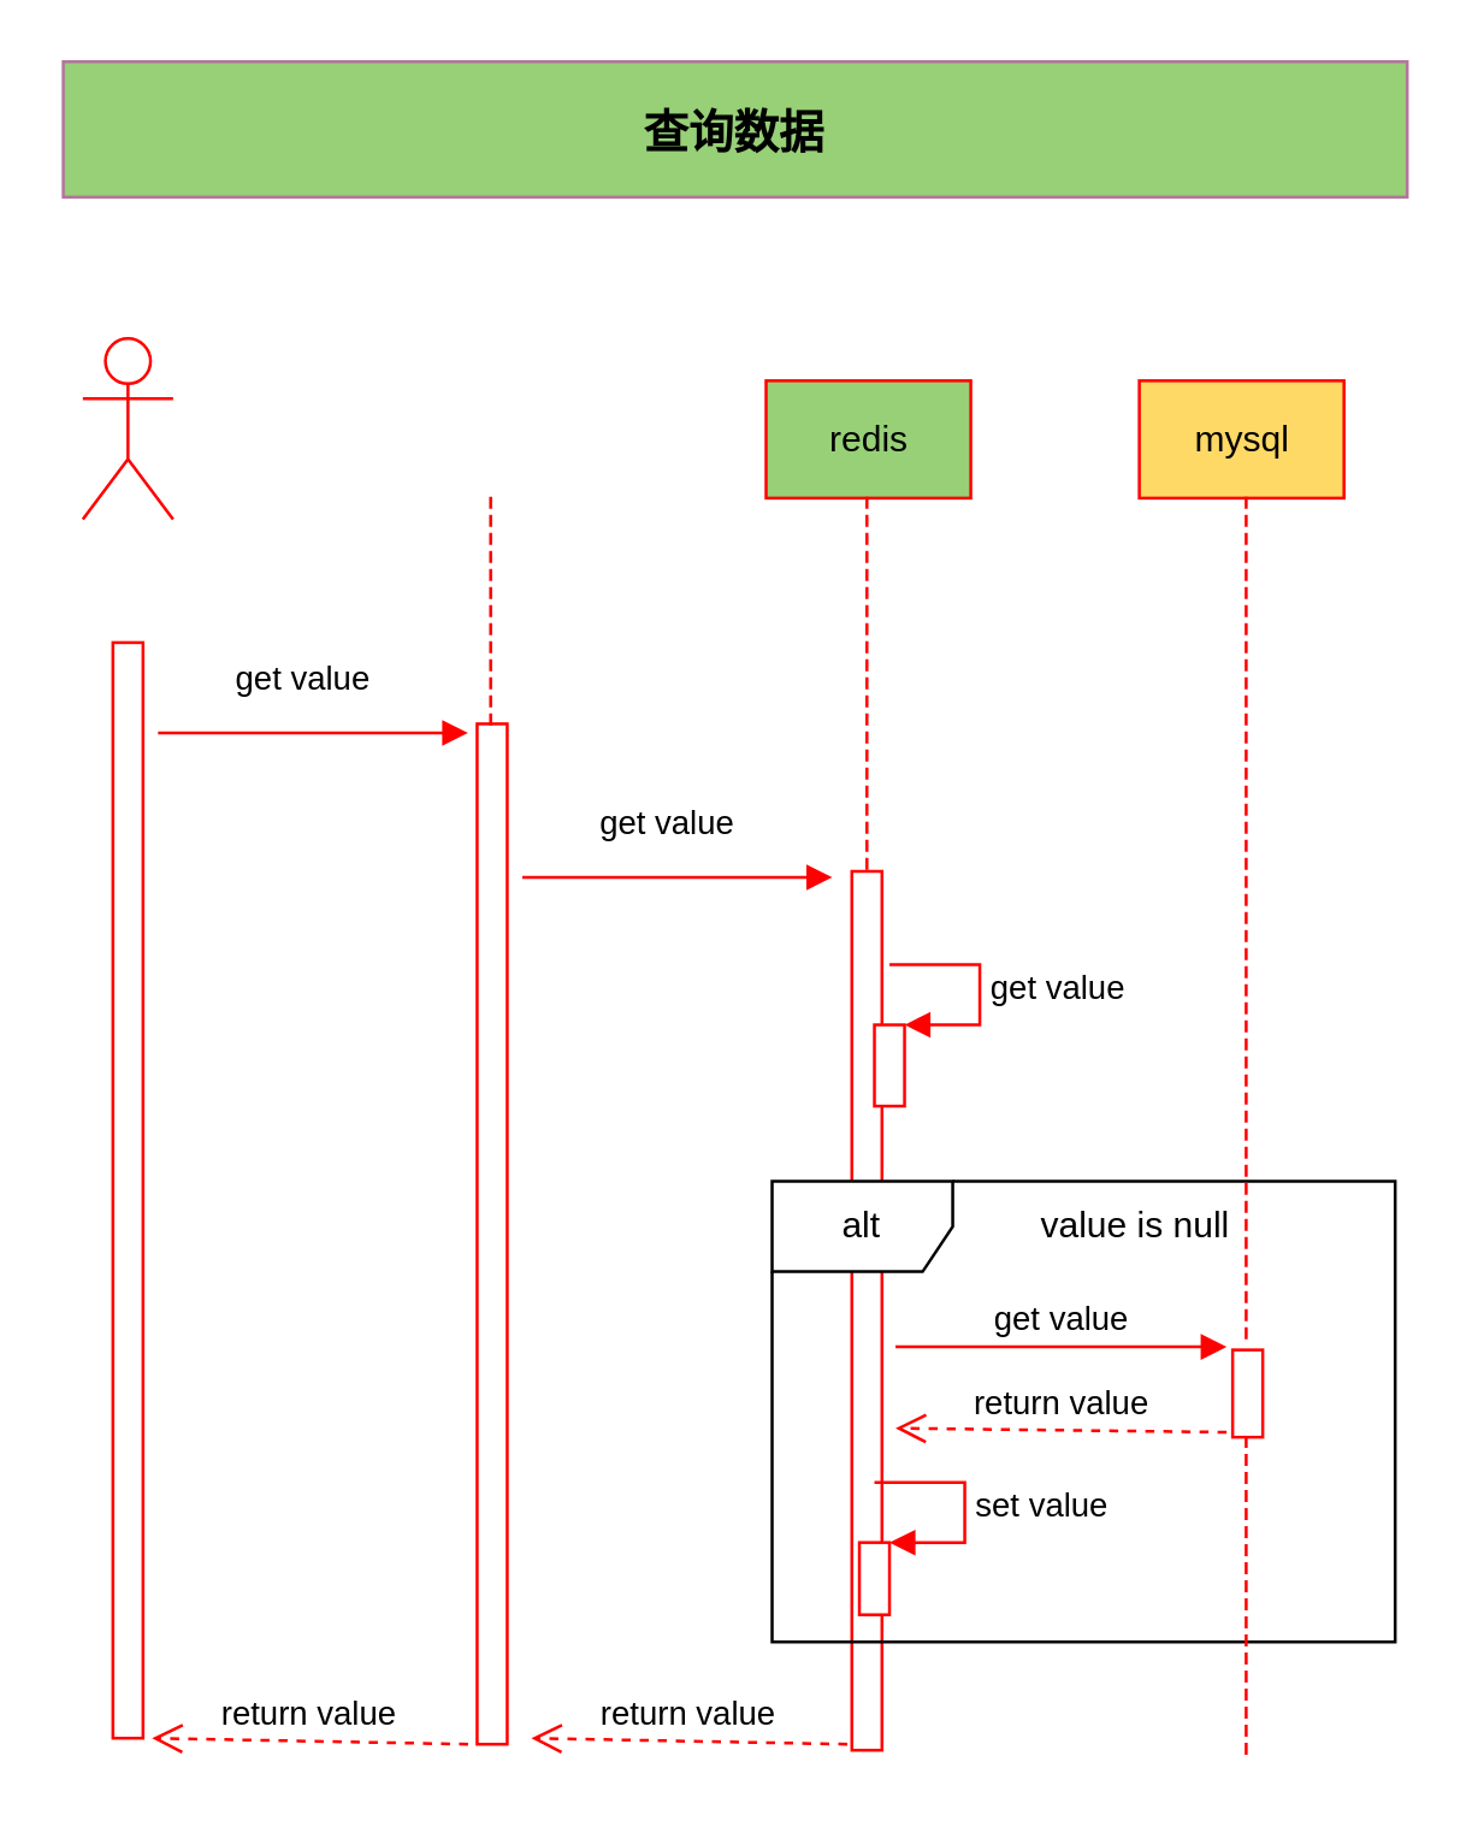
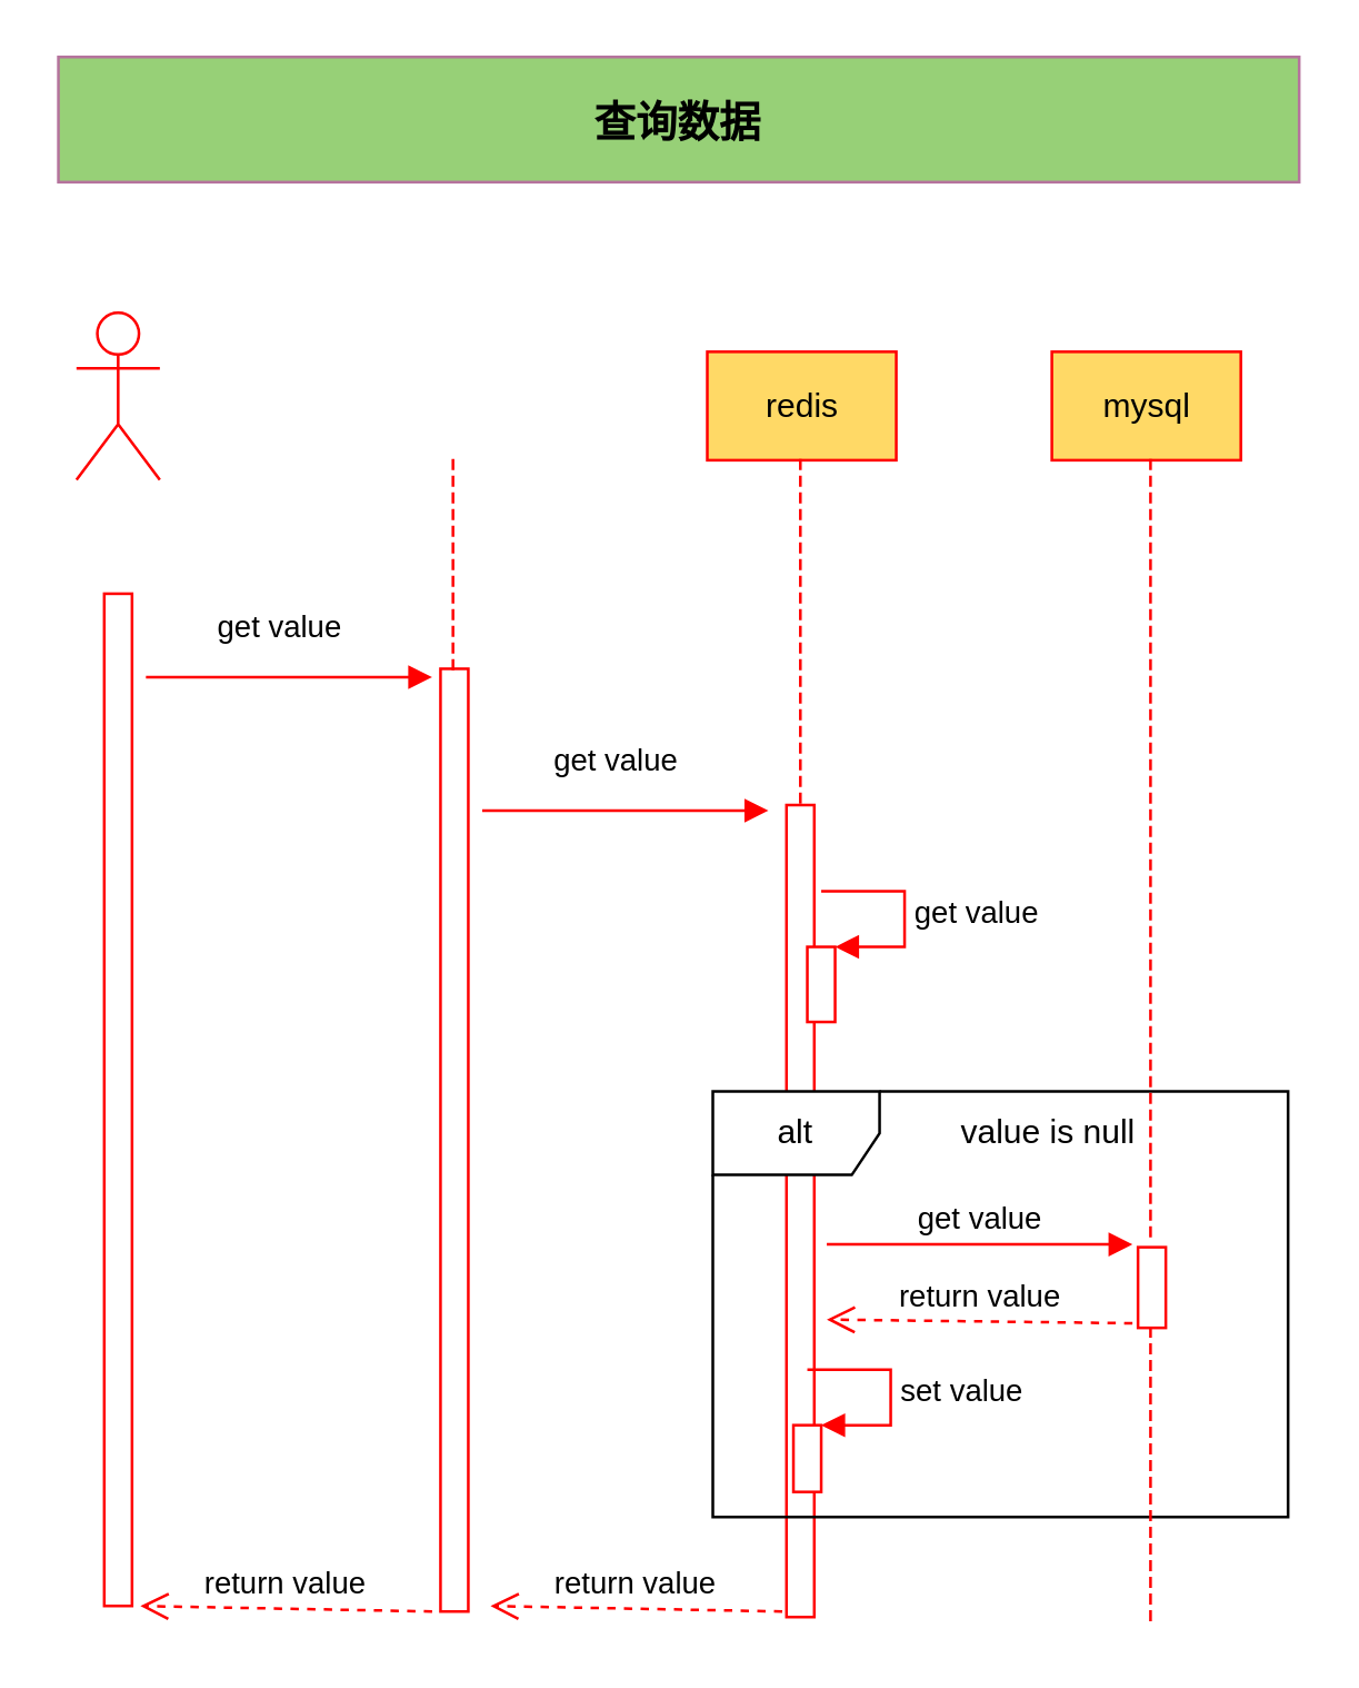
- <mxCell id="6" value="redis" style="html=1;strokeColor=#FF0000;fillColor=#97d077;" parent="1" vertex="1"><mxGeometry x="254" y="126" width="68" height="39" as="geometry" /></mxCell>
+ <mxCell id="6" value="redis" style="html=1;strokeColor=#FF0000;fillColor=#FFD966;" parent="1" vertex="1"><mxGeometry x="254" y="126" width="68" height="39" as="geometry" /></mxCell>
